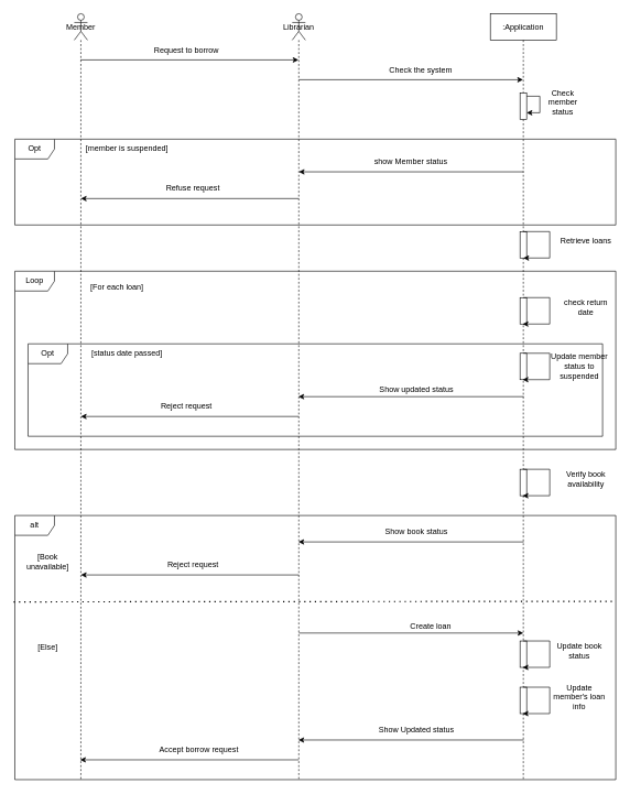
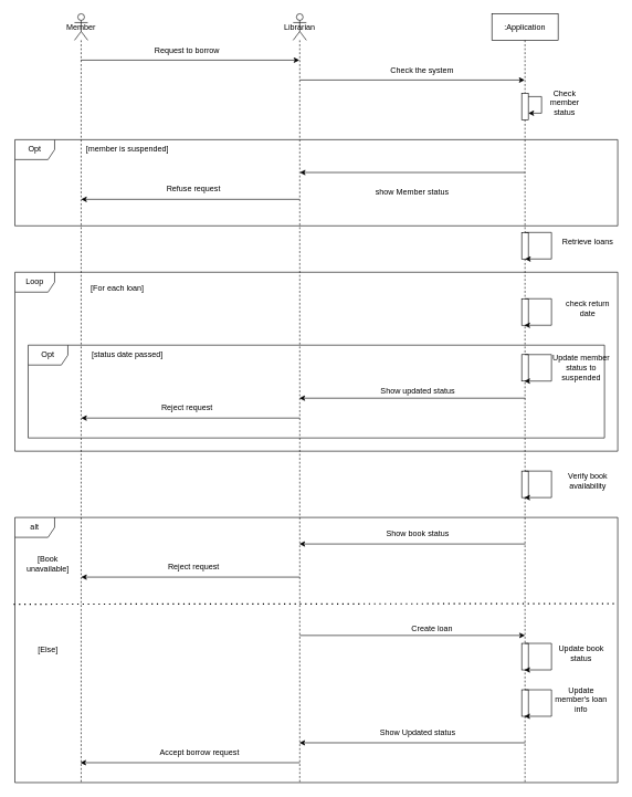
- <mxCell id="14" value="show Member status" style="text;html=1;align=center;verticalAlign=middle;whiteSpace=wrap;rounded=0;" parent="1" vertex="1"><mxGeometry x="562" y="230" width="120" height="30" as="geometry" /></mxCell>
+ <mxCell id="14" value="show Member status" style="text;html=1;align=center;verticalAlign=middle;whiteSpace=wrap;rounded=0;" parent="1" vertex="1"><mxGeometry x="562" y="275" width="120" height="30" as="geometry" /></mxCell>
